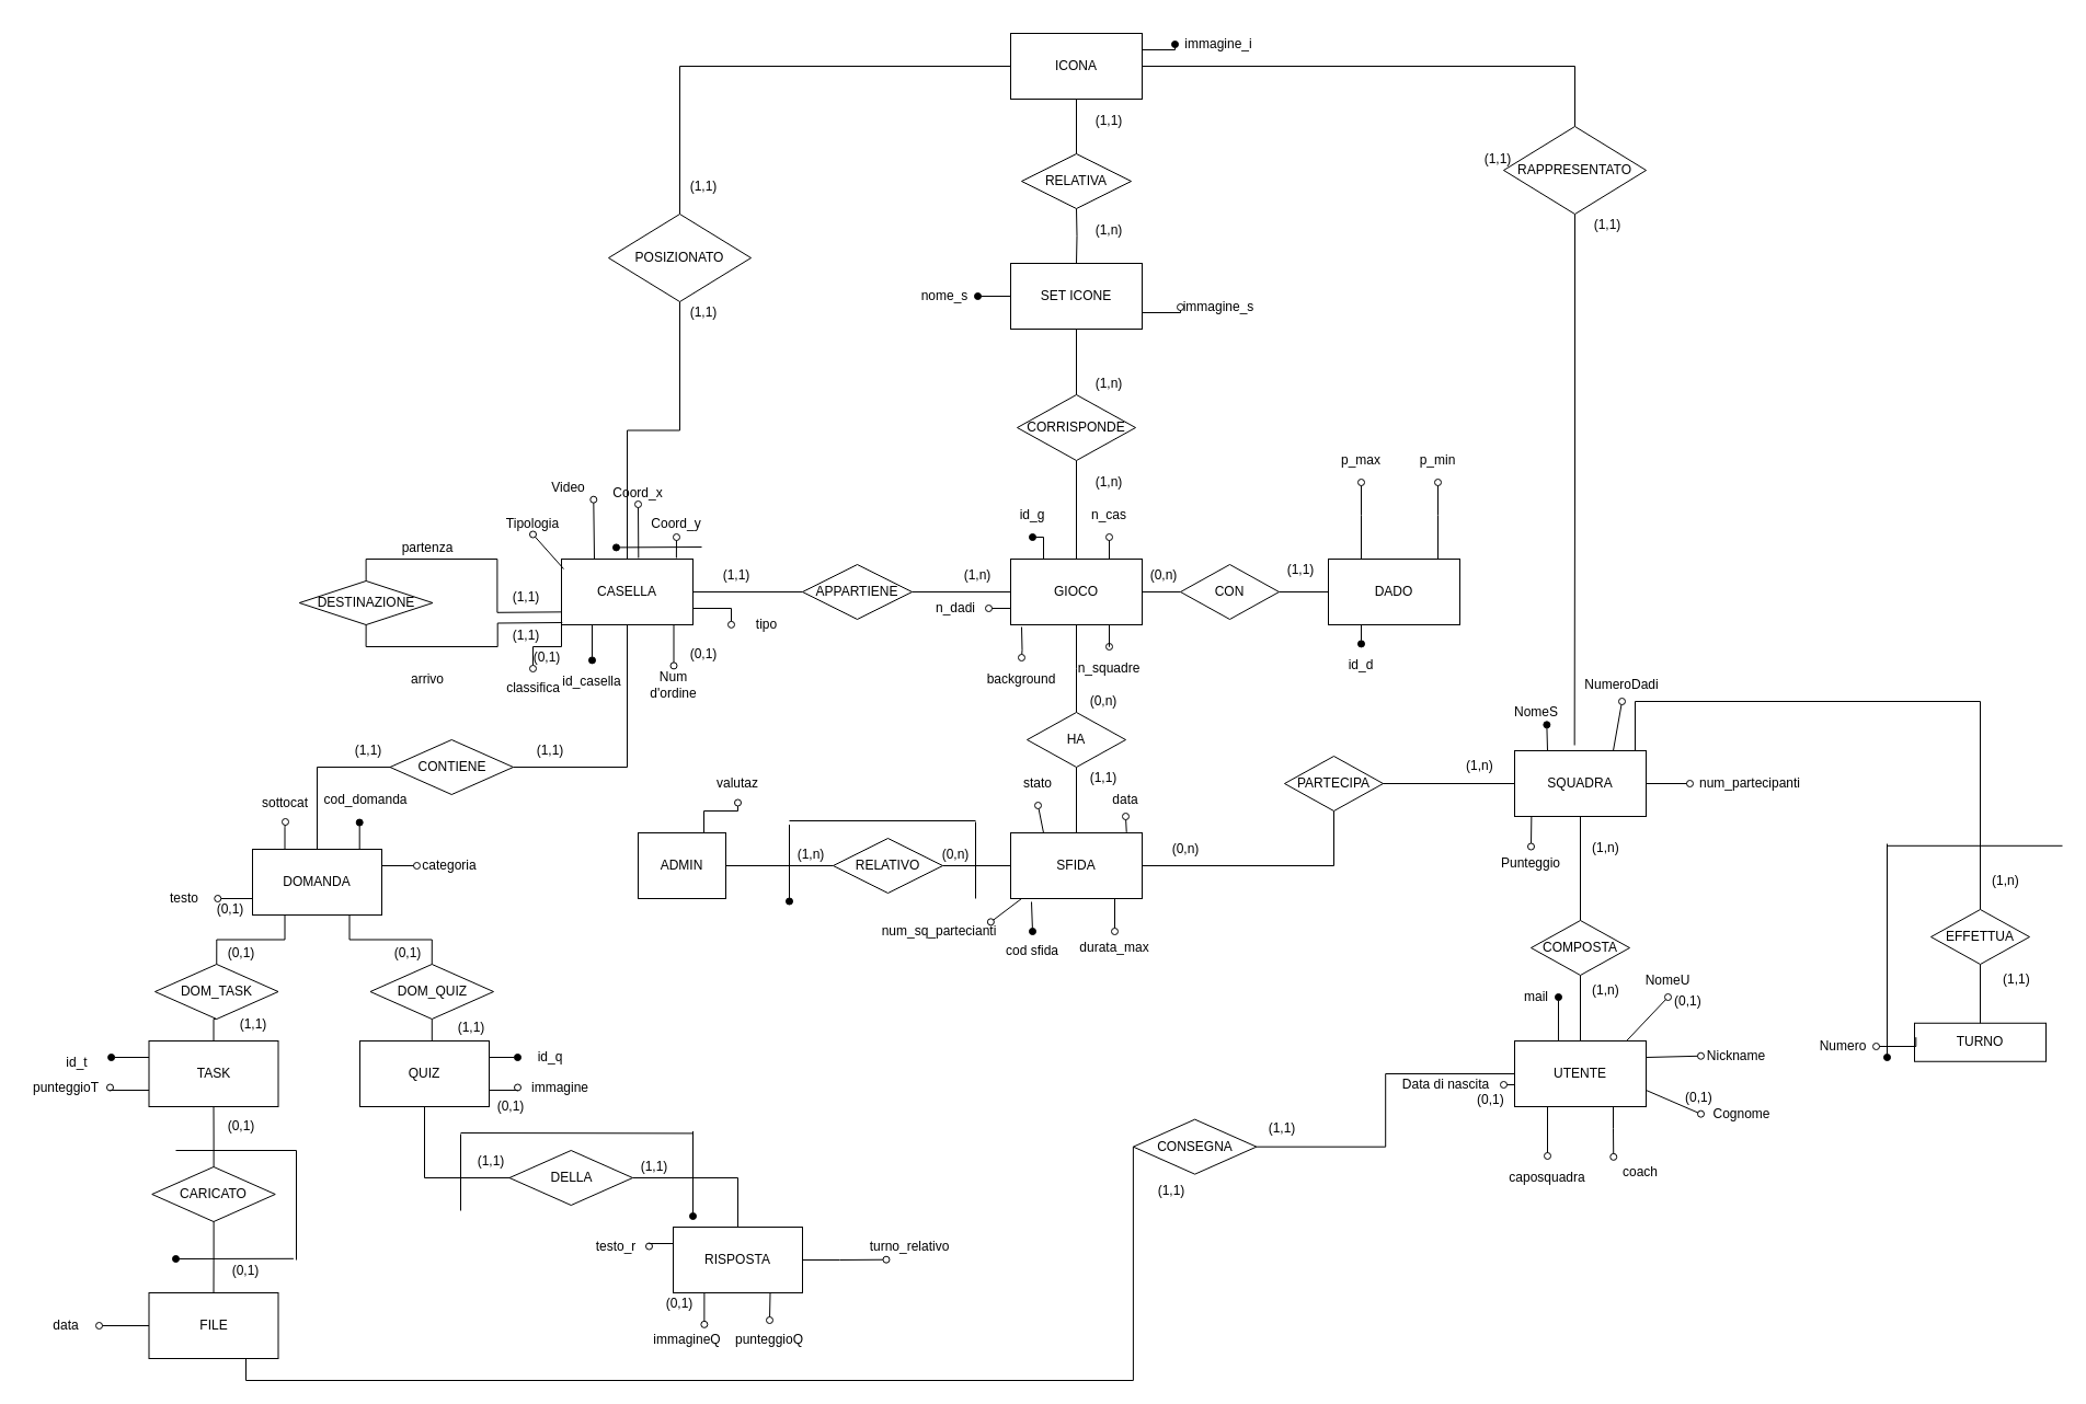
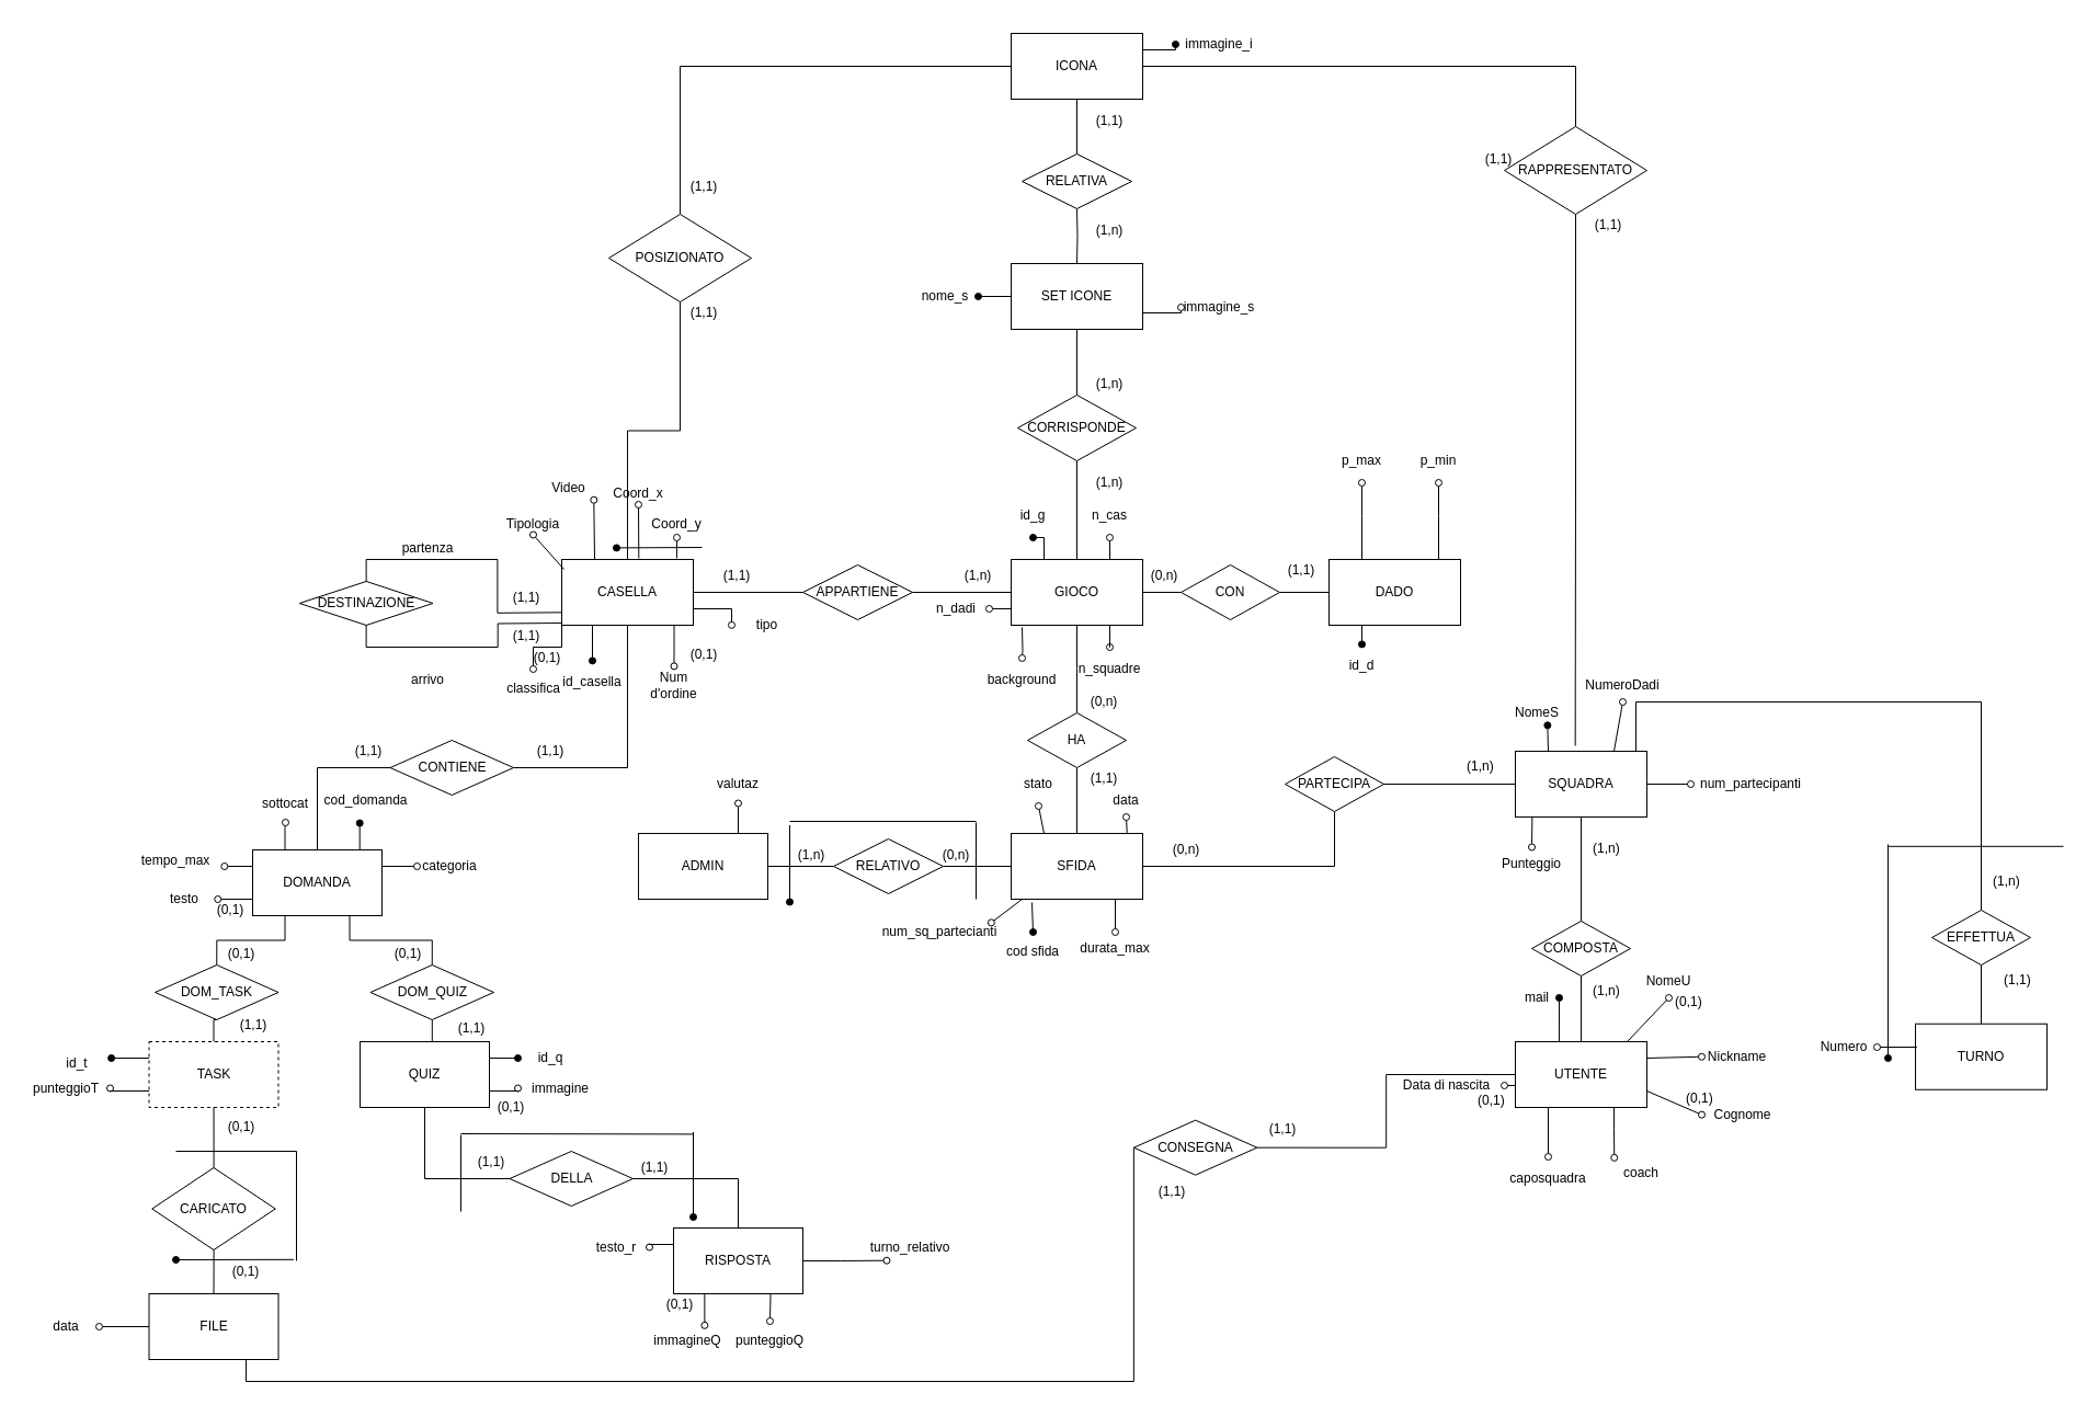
+ <mxCell id="130" value="tempo_max" style="ellipse;whiteSpace=wrap;html=1;rounded=0;fillColor=none;strokeColor=none;" parent="1" vertex="1"><mxGeometry x="115" y="770" width="90" height="30" as="geometry" /></mxCell>
+ <mxCell id="122" style="edgeStyle=orthogonalEdgeStyle;rounded=0;orthogonalLoop=1;jettySize=auto;html=1;exitX=0;exitY=0.25;exitDx=0;exitDy=0;entryX=0.992;entryY=0.657;entryDx=0;entryDy=0;entryPerimeter=0;startArrow=none;startFill=0;endArrow=oval;endFill=0;" parent="1" source="126" target="130" edge="1"><mxGeometry relative="1" as="geometry" /></mxCell>
- <mxCell id="113" value="ADMIN" style="rounded=0;whiteSpace=wrap;html=1;" parent="1" vertex="1"><mxGeometry x="582" y="760" width="80" height="60" as="geometry" /></mxCell>
+ <mxCell id="113" value="ADMIN" style="rounded=0;whiteSpace=wrap;html=1;" parent="1" vertex="1"><mxGeometry x="582" y="760" width="118" height="60" as="geometry" /></mxCell>
- <mxCell id="80" value="TURNO" style="rounded=0;whiteSpace=wrap;html=1;" parent="1" vertex="1"><mxGeometry x="1747" y="933.75" width="120" height="35" as="geometry" /></mxCell>
+ <mxCell id="80" value="TURNO" style="rounded=0;whiteSpace=wrap;html=1;" parent="1" vertex="1"><mxGeometry x="1747" y="933.75" width="120" height="60" as="geometry" /></mxCell>
- <mxCell id="137" value="TASK" style="rounded=0;whiteSpace=wrap;html=1;" parent="1" vertex="1"><mxGeometry x="135.5" y="950" width="118" height="60" as="geometry" /></mxCell>
+ <mxCell id="137" value="TASK" style="rounded=0;whiteSpace=wrap;html=1;dashed=1;" parent="1" vertex="1"><mxGeometry x="135.5" y="950" width="118" height="60" as="geometry" /></mxCell>
- <mxCell id="150" value="CARICATO" style="rhombus;whiteSpace=wrap;html=1;" parent="1" vertex="1"><mxGeometry x="138.25" y="1065" width="112.5" height="50" as="geometry" /></mxCell>
+ <mxCell id="150" value="CARICATO" style="rhombus;whiteSpace=wrap;html=1;" parent="1" vertex="1"><mxGeometry x="138.25" y="1065" width="112.5" height="75" as="geometry" /></mxCell>
